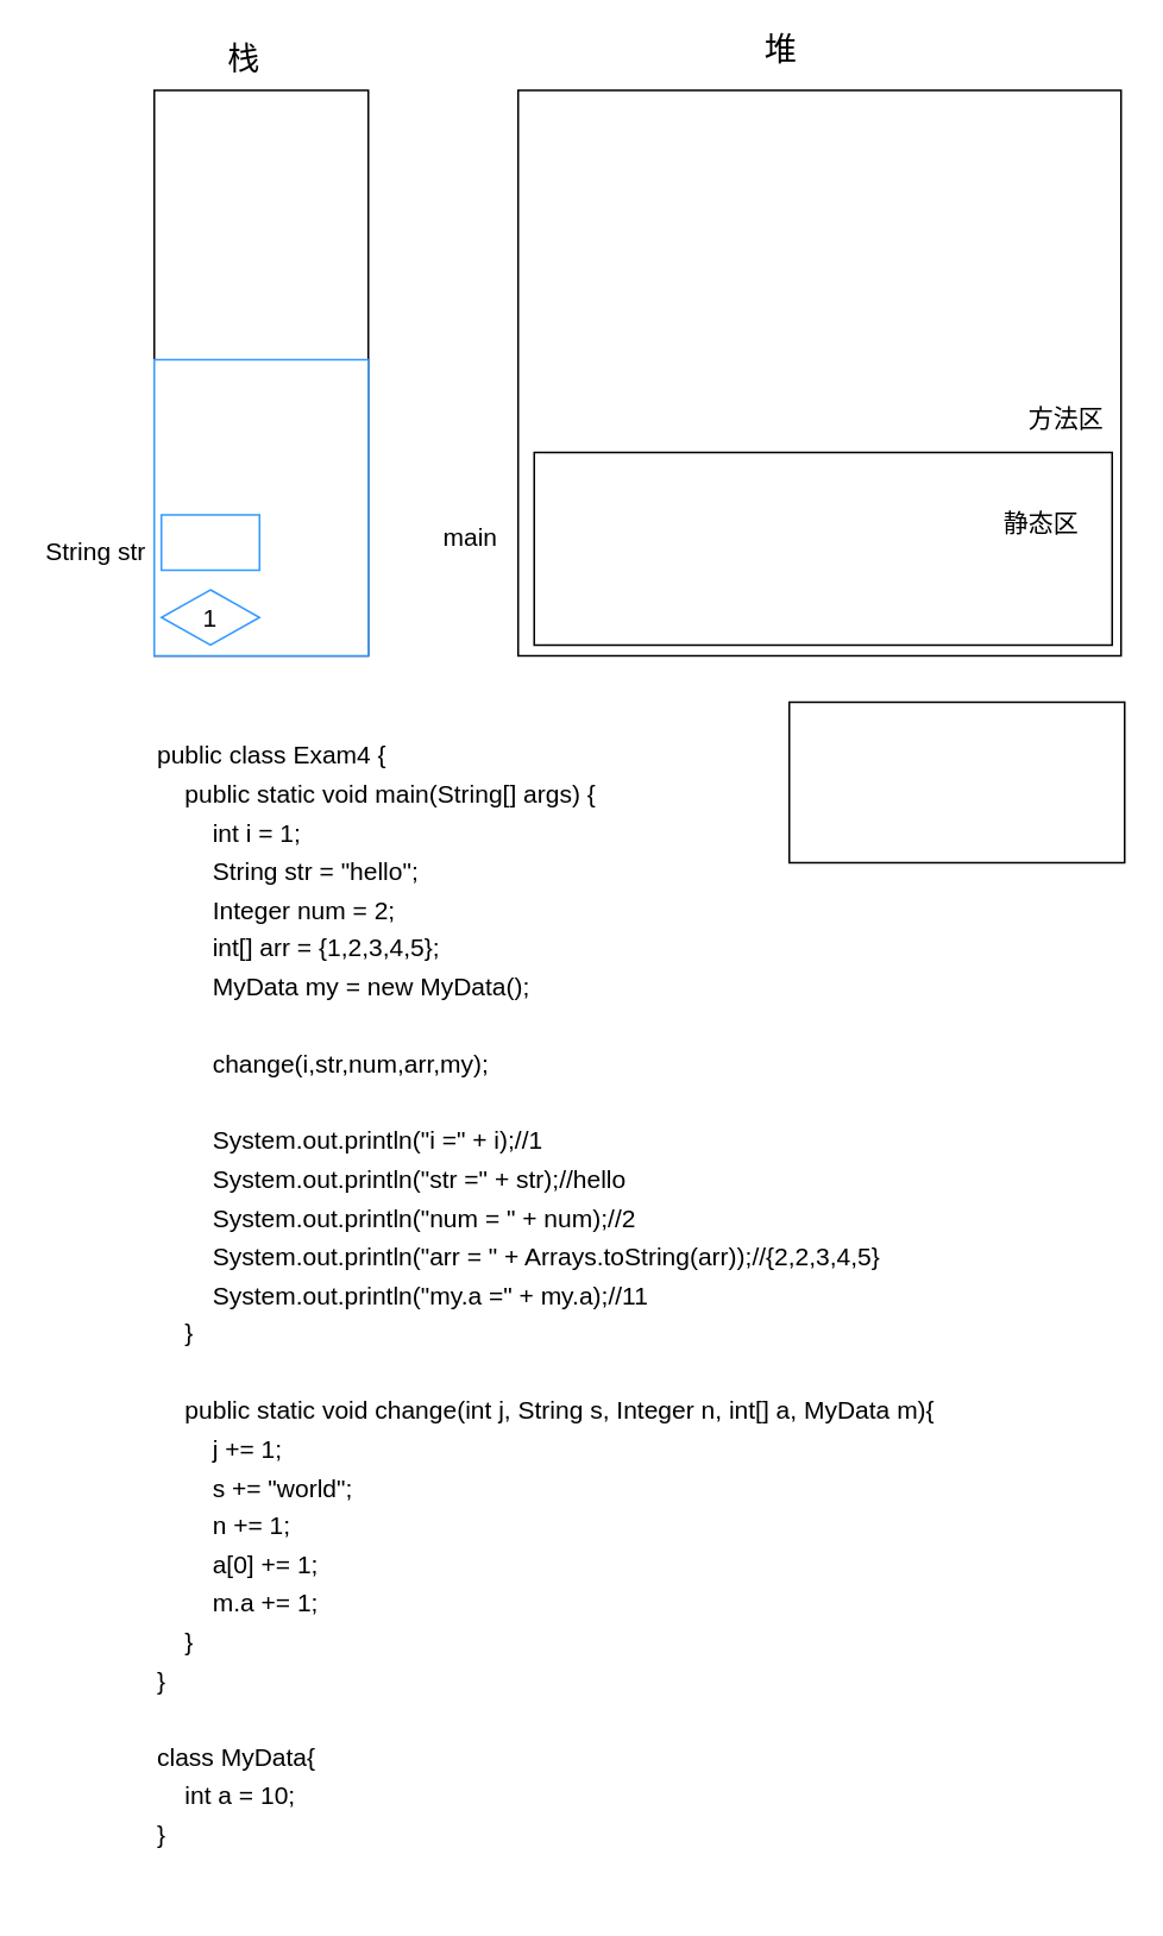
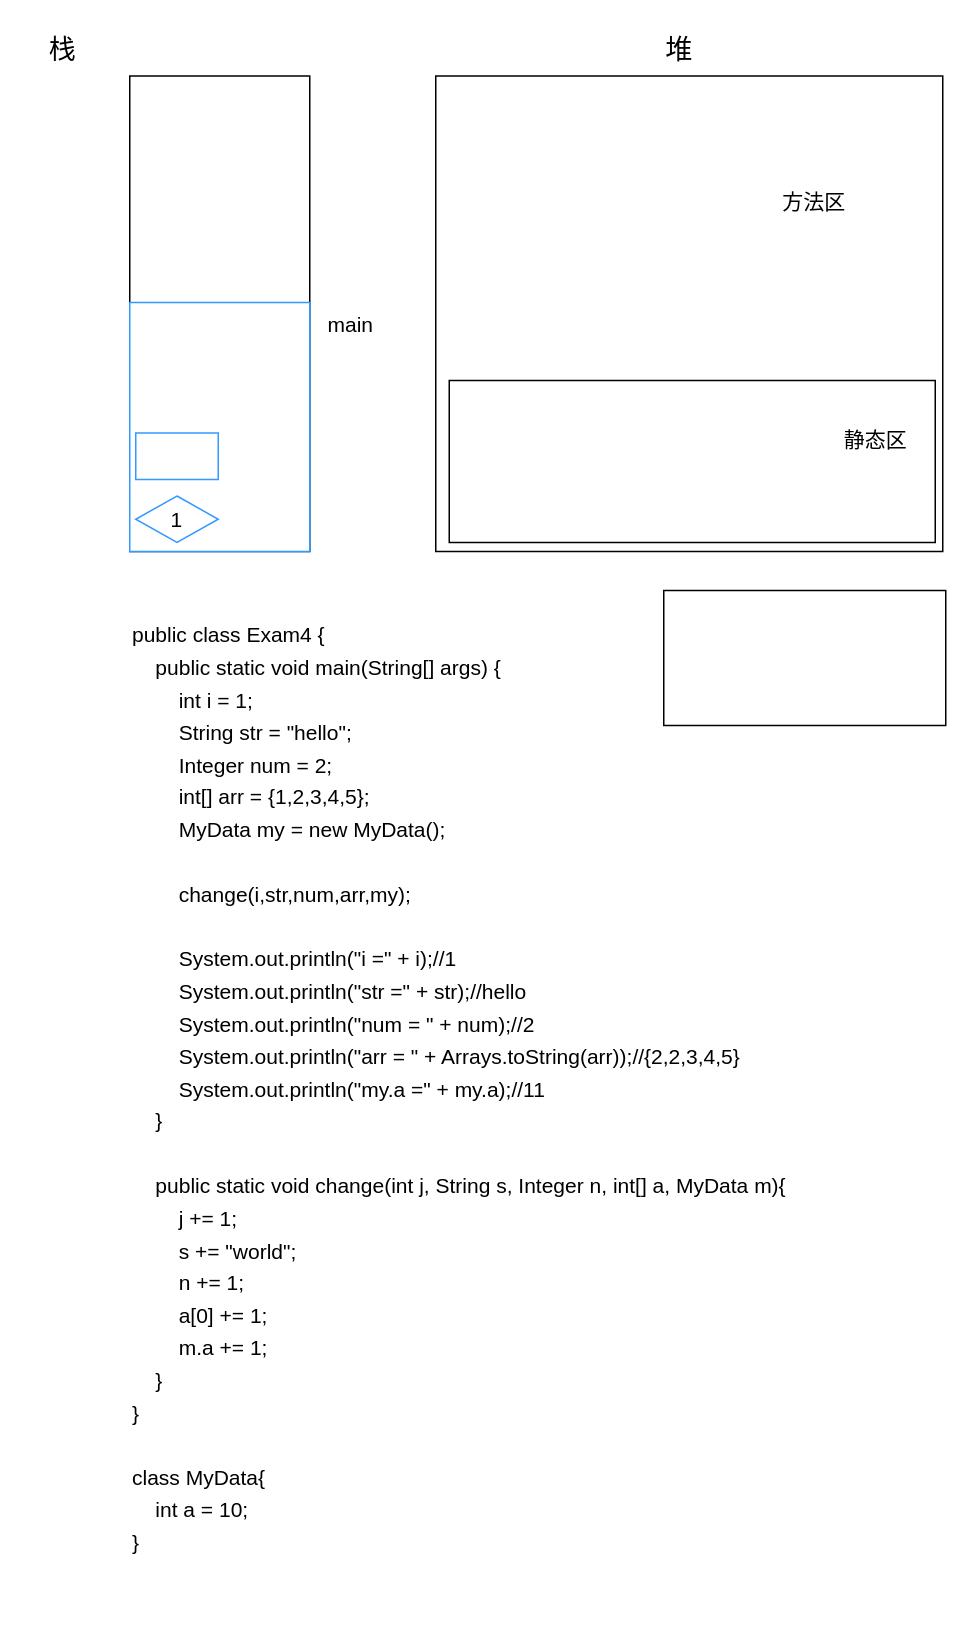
- <mxCell id="5" value="堆" style="text;html=1;align=center;verticalAlign=middle;resizable=0;points=[];autosize=1;strokeColor=none;fillColor=none;fontSize=18;" vertex="1" parent="1"><mxGeometry x="423" y="15" width="28" height="26" as="geometry" /></mxCell>
+ <mxCell id="5" value="堆" style="text;html=1;align=center;verticalAlign=middle;resizable=0;points=[];autosize=1;strokeColor=none;fillColor=none;fontSize=18;" vertex="1" parent="1"><mxGeometry x="438" y="20" width="28" height="26" as="geometry" /></mxCell>
- <mxCell id="4" value="&lt;font style=&quot;font-size: 18px&quot; face=&quot;Helvetica&quot;&gt;栈&lt;/font&gt;" style="text;html=1;align=center;verticalAlign=middle;resizable=0;points=[];autosize=1;strokeColor=none;fillColor=none;" vertex="1" parent="1"><mxGeometry x="122" y="23" width="28" height="20" as="geometry" /></mxCell>
+ <mxCell id="4" value="&lt;font style=&quot;font-size: 18px&quot; face=&quot;Helvetica&quot;&gt;栈&lt;/font&gt;" style="text;html=1;align=center;verticalAlign=middle;resizable=0;points=[];autosize=1;strokeColor=none;fillColor=none;" vertex="1" parent="1"><mxGeometry x="27" y="23" width="28" height="20" as="geometry" /></mxCell>
- <mxCell id="13" value="方法区" style="text;html=1;align=center;verticalAlign=middle;resizable=0;points=[];autosize=1;strokeColor=none;fillColor=none;fontSize=14;fontFamily=Helvetica;" vertex="1" parent="1"><mxGeometry x="571" y="223" width="52" height="21" as="geometry" /></mxCell>
+ <mxCell id="13" value="方法区" style="text;html=1;align=center;verticalAlign=middle;resizable=0;points=[];autosize=1;strokeColor=none;fillColor=none;fontSize=14;fontFamily=Helvetica;" vertex="1" parent="1"><mxGeometry x="516" y="123" width="52" height="21" as="geometry" /></mxCell>
- <mxCell id="8" value="main" style="text;html=1;align=center;verticalAlign=middle;resizable=0;points=[];autosize=1;strokeColor=none;fillColor=none;fontSize=14;fontFamily=Helvetica;" vertex="1" parent="1"><mxGeometry x="243" y="290" width="40" height="21" as="geometry" /></mxCell>
+ <mxCell id="8" value="main" style="text;html=1;align=center;verticalAlign=middle;resizable=0;points=[];autosize=1;strokeColor=none;fillColor=none;fontSize=14;fontFamily=Helvetica;" vertex="1" parent="1"><mxGeometry x="213" y="205" width="40" height="21" as="geometry" /></mxCell>
- <mxCell id="11" value="&lt;div&gt;String str&lt;/div&gt;" style="text;html=1;align=center;verticalAlign=middle;resizable=0;points=[];autosize=1;strokeColor=none;fillColor=none;fontSize=14;fontFamily=Helvetica;" vertex="1" parent="1"><mxGeometry x="20" y="298" width="66" height="21" as="geometry" /></mxCell>
